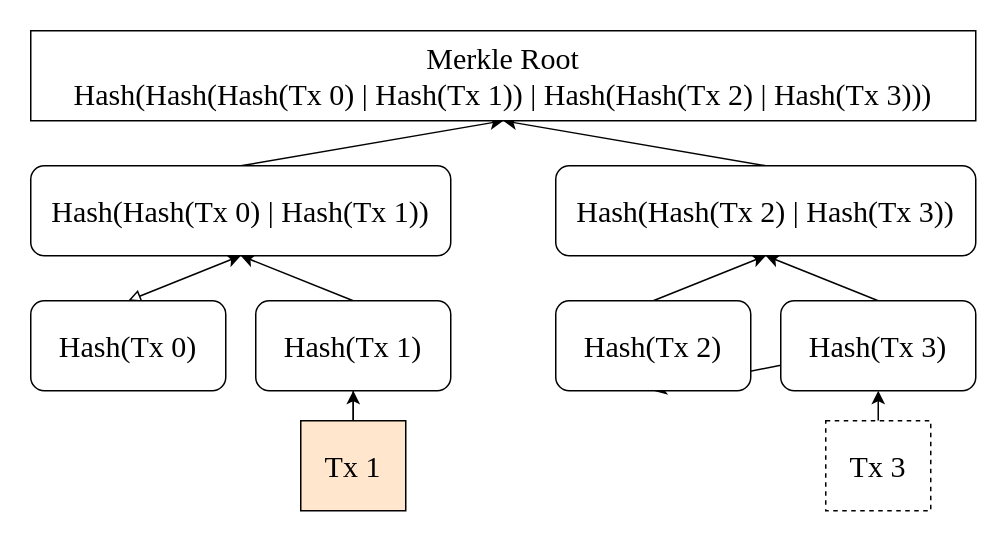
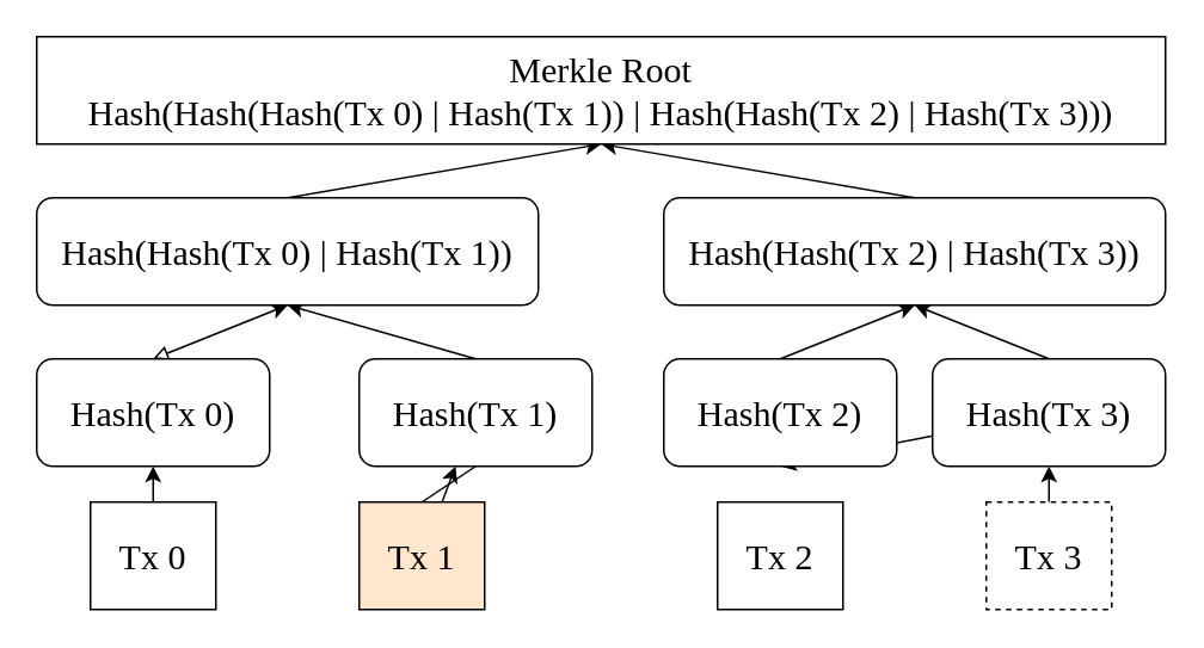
- <mxCell id="15" value="&lt;span style=&quot;font-family: &amp;#34;times new roman&amp;#34; ; font-size: 20px&quot;&gt;Hash(Tx 1)&lt;/span&gt;" style="rounded=1;whiteSpace=wrap;html=1;" vertex="1" parent="1"><mxGeometry x="170" y="200" width="130" height="60" as="geometry" /></mxCell>
+ <mxCell id="15" value="&lt;span style=&quot;font-family: &amp;#34;times new roman&amp;#34; ; font-size: 20px&quot;&gt;Hash(Tx 1)&lt;/span&gt;" style="rounded=1;whiteSpace=wrap;html=1;" vertex="1" parent="1"><mxGeometry x="200" y="200" width="130" height="60" as="geometry" /></mxCell>
+ <mxCell id="11" style="edgeStyle=none;rounded=0;orthogonalLoop=1;jettySize=auto;html=1;exitX=0.5;exitY=1;exitDx=0;exitDy=0;entryX=0.5;entryY=0;entryDx=0;entryDy=0;endArrow=none;endFill=0;startArrow=classic;startFill=1;" edge="1" parent="1" source="12" target="20"><mxGeometry relative="1" as="geometry" /></mxCell>
+ <mxCell id="20" value="&lt;span style=&quot;font-family: &amp;#34;times new roman&amp;#34; ; font-size: 20px&quot;&gt;Tx 0&lt;/span&gt;" style="rounded=0;whiteSpace=wrap;html=1;" vertex="1" parent="1"><mxGeometry x="50" y="280" width="70" height="60" as="geometry" /></mxCell>
+ <mxCell id="22" value="&lt;span style=&quot;font-family: &amp;#34;times new roman&amp;#34; ; font-size: 20px&quot;&gt;Tx 2&lt;/span&gt;" style="rounded=0;whiteSpace=wrap;html=1;" vertex="1" parent="1"><mxGeometry x="400" y="280" width="70" height="60" as="geometry" /></mxCell>
